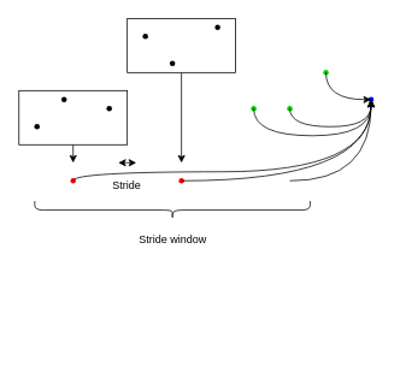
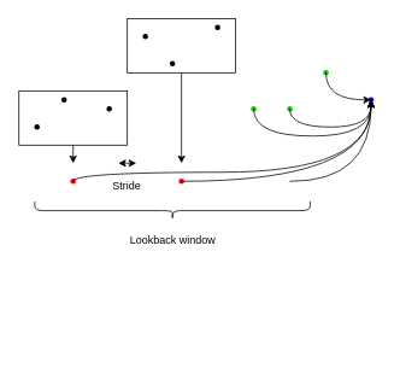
- <mxCell id="16" value="Stride window" style="text;html=1;align=center;verticalAlign=middle;resizable=0;points=[];autosize=1;strokeColor=none;fillColor=none;" parent="1" vertex="1"><mxGeometry x="130" y="250" width="120" height="30" as="geometry" /></mxCell>
+ <mxCell id="16" value="Lookback window" style="text;html=1;align=center;verticalAlign=middle;resizable=0;points=[];autosize=1;strokeColor=none;fillColor=none;" parent="1" vertex="1"><mxGeometry x="130" y="250" width="120" height="30" as="geometry" /></mxCell>
